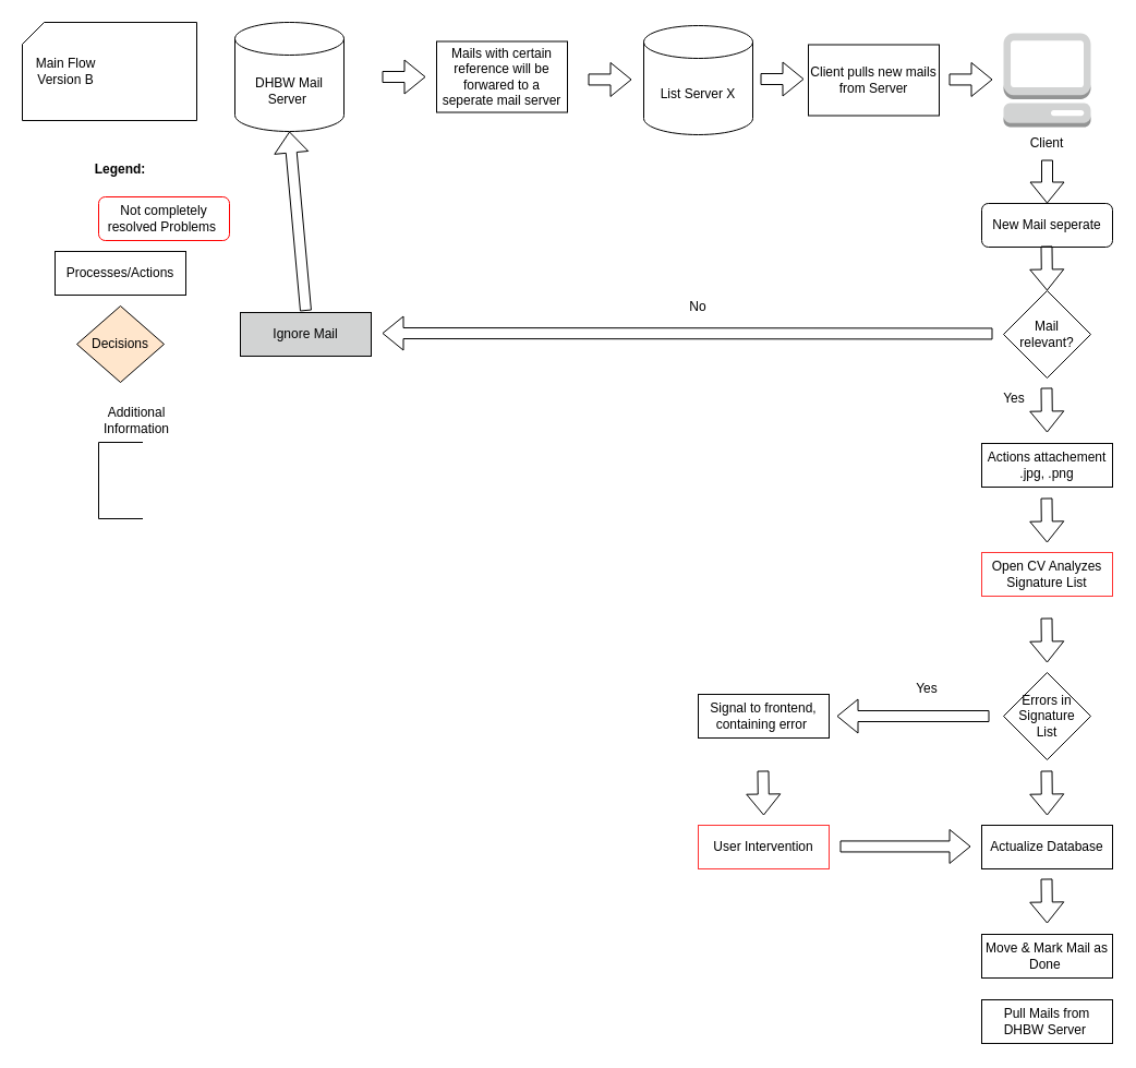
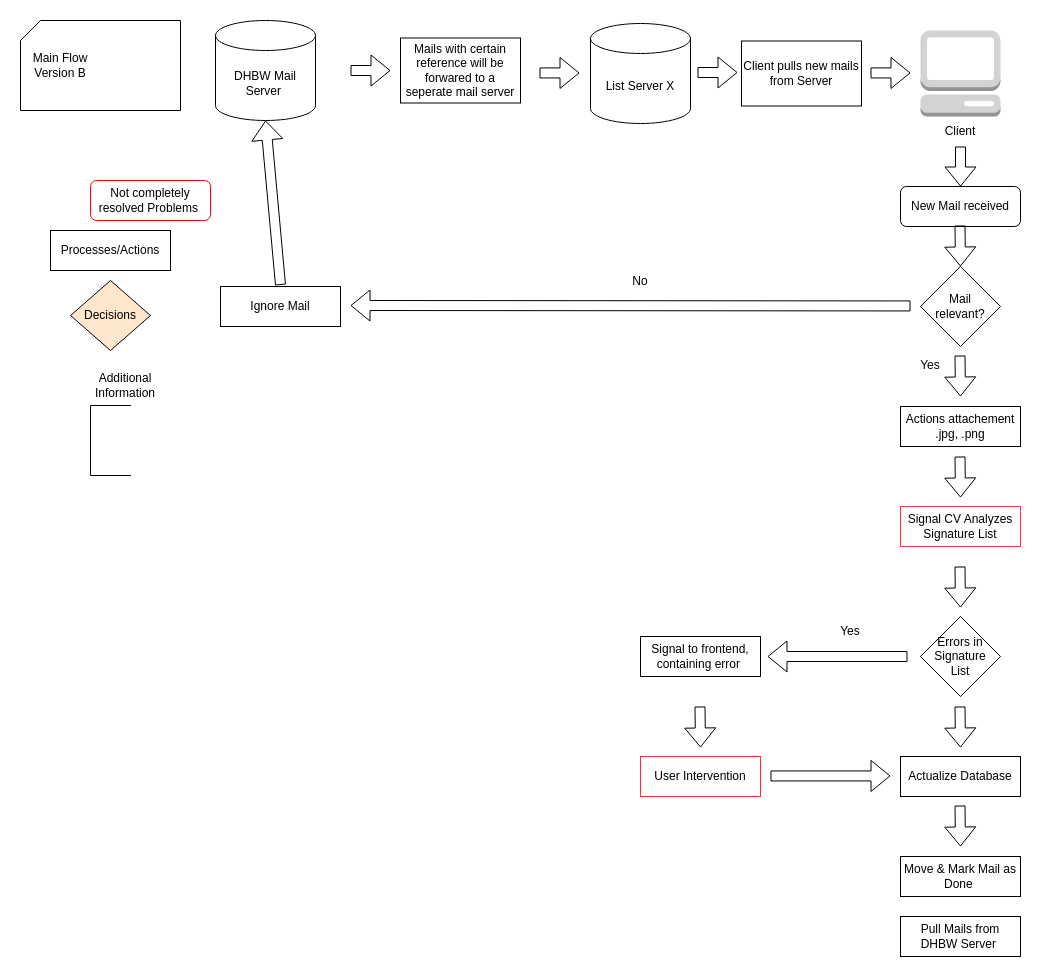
- <mxCell id="9" value="&lt;b&gt;Legend:&lt;/b&gt;" style="text;html=1;strokeColor=none;fillColor=none;align=center;verticalAlign=middle;whiteSpace=wrap;rounded=0;" parent="1" vertex="1"><mxGeometry x="80" y="140" width="60" height="30" as="geometry" /></mxCell>
- <mxCell id="14" value="New Mail seperate" style="rounded=1;whiteSpace=wrap;html=1;fontSize=12;glass=0;strokeWidth=1;shadow=0;" vertex="1" parent="1"><mxGeometry x="900" y="186" width="120" height="40" as="geometry" /></mxCell>
+ <mxCell id="14" value="New Mail received" style="rounded=1;whiteSpace=wrap;html=1;fontSize=12;glass=0;strokeWidth=1;shadow=0;" vertex="1" parent="1"><mxGeometry x="900" y="186" width="120" height="40" as="geometry" /></mxCell>
- <mxCell id="18" value="Ignore Mail" style="rounded=0;whiteSpace=wrap;html=1;fontSize=12;glass=0;strokeWidth=1;shadow=0;fillColor=#d2d3d3;" vertex="1" parent="1"><mxGeometry x="220" y="286" width="120" height="40" as="geometry" /></mxCell>
+ <mxCell id="18" value="Ignore Mail" style="rounded=0;whiteSpace=wrap;html=1;fontSize=12;glass=0;strokeWidth=1;shadow=0;" vertex="1" parent="1"><mxGeometry x="220" y="286" width="120" height="40" as="geometry" /></mxCell>
- <mxCell id="25" value="Open CV Analyzes Signature List" style="rounded=0;whiteSpace=wrap;html=1;fontSize=12;glass=0;strokeWidth=1;shadow=0;strokeColor=#FF3333;" vertex="1" parent="1"><mxGeometry x="900" y="506" width="120" height="40" as="geometry" /></mxCell>
+ <mxCell id="25" value="Signal CV Analyzes Signature List" style="rounded=0;whiteSpace=wrap;html=1;fontSize=12;glass=0;strokeWidth=1;shadow=0;strokeColor=#FF3333;" vertex="1" parent="1"><mxGeometry x="900" y="506" width="120" height="40" as="geometry" /></mxCell>
